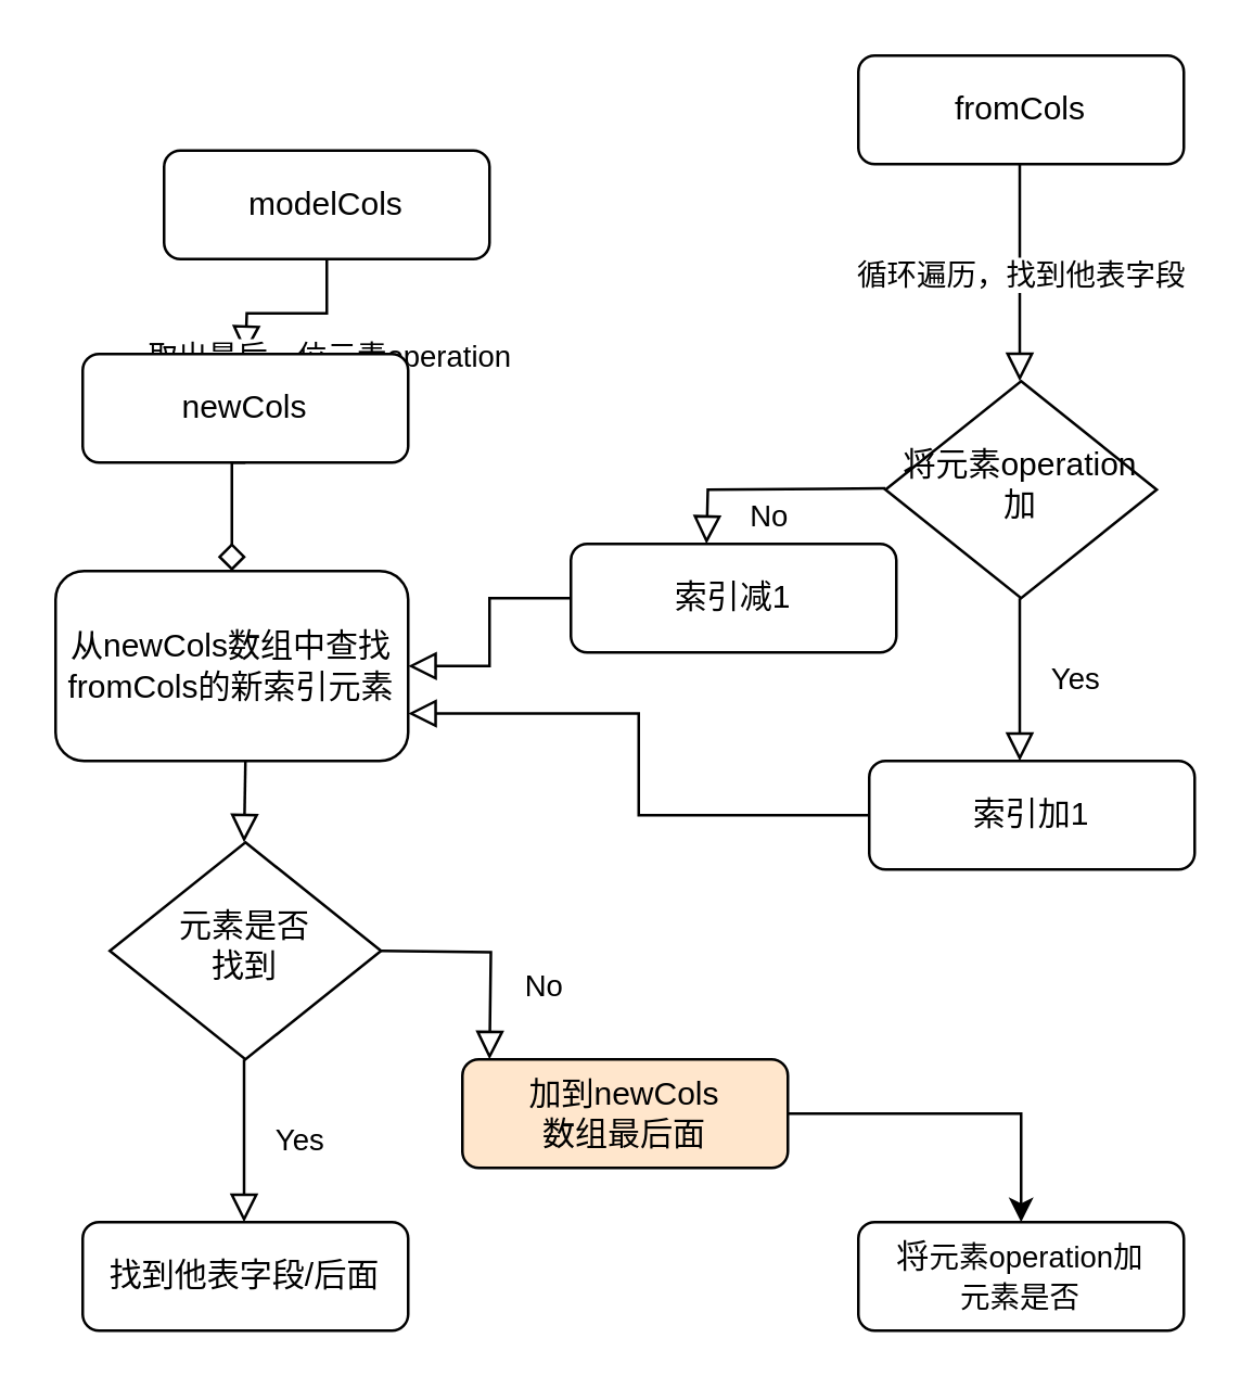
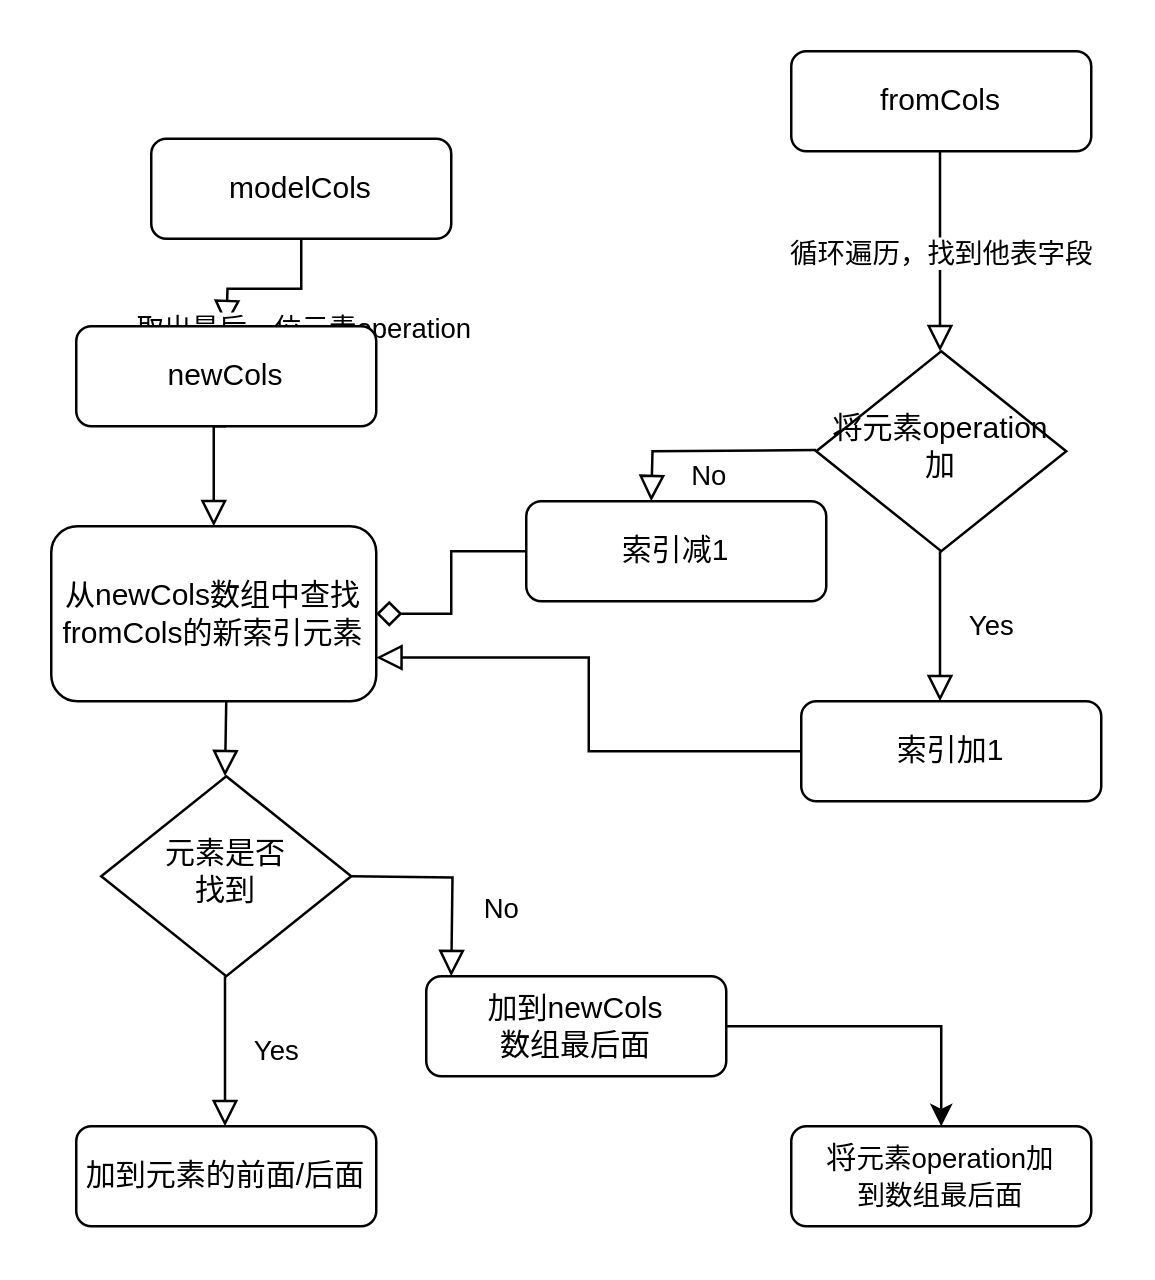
- <mxCell id="19" value="" style="rounded=0;html=1;jettySize=auto;orthogonalLoop=1;fontSize=11;endArrow=diamond;endFill=0;endSize=8;strokeWidth=1;shadow=0;labelBackgroundColor=none;edgeStyle=orthogonalEdgeStyle;exitX=0.5;exitY=1;exitDx=0;exitDy=0;entryX=0.5;entryY=0;entryDx=0;entryDy=0;" edge="1" parent="1" source="12" target="18"><mxGeometry relative="1" as="geometry"><mxPoint x="90" y="180" as="sourcePoint" /><mxPoint x="90" y="220" as="targetPoint" /><Array as="points"><mxPoint x="85" y="170" /></Array></mxGeometry></mxCell>
+ <mxCell id="19" value="" style="rounded=0;html=1;jettySize=auto;orthogonalLoop=1;fontSize=11;endArrow=block;endFill=0;endSize=8;strokeWidth=1;shadow=0;labelBackgroundColor=none;edgeStyle=orthogonalEdgeStyle;exitX=0.5;exitY=1;exitDx=0;exitDy=0;entryX=0.5;entryY=0;entryDx=0;entryDy=0;" edge="1" parent="1" source="12" target="18"><mxGeometry relative="1" as="geometry"><mxPoint x="90" y="180" as="sourcePoint" /><mxPoint x="90" y="220" as="targetPoint" /><Array as="points"><mxPoint x="85" y="170" /></Array></mxGeometry></mxCell>
- <mxCell id="23" value="" style="rounded=0;html=1;jettySize=auto;orthogonalLoop=1;fontSize=11;endArrow=block;endFill=0;endSize=8;strokeWidth=1;shadow=0;labelBackgroundColor=none;edgeStyle=orthogonalEdgeStyle;exitX=0;exitY=0.5;exitDx=0;exitDy=0;entryX=1;entryY=0.5;entryDx=0;entryDy=0;" edge="1" parent="1" source="13" target="18"><mxGeometry relative="1" as="geometry"><mxPoint x="100" y="180" as="sourcePoint" /><mxPoint x="100" y="240" as="targetPoint" /><Array as="points" /></mxGeometry></mxCell>
+ <mxCell id="23" value="" style="rounded=0;html=1;jettySize=auto;orthogonalLoop=1;fontSize=11;endArrow=diamond;endFill=0;endSize=8;strokeWidth=1;shadow=0;labelBackgroundColor=none;edgeStyle=orthogonalEdgeStyle;exitX=0;exitY=0.5;exitDx=0;exitDy=0;entryX=1;entryY=0.5;entryDx=0;entryDy=0;" edge="1" parent="1" source="13" target="18"><mxGeometry relative="1" as="geometry"><mxPoint x="100" y="180" as="sourcePoint" /><mxPoint x="100" y="240" as="targetPoint" /><Array as="points" /></mxGeometry></mxCell>
- <mxCell id="22" value="加到newCols&lt;div&gt;数组最后面&lt;/div&gt;" style="rounded=1;whiteSpace=wrap;html=1;fontSize=12;glass=0;strokeWidth=1;shadow=0;fillColor=#ffe6cc;" vertex="1" parent="1"><mxGeometry x="170" y="390" width="120" height="40" as="geometry" /></mxCell>
+ <mxCell id="22" value="加到newCols&lt;div&gt;数组最后面&lt;/div&gt;" style="rounded=1;whiteSpace=wrap;html=1;fontSize=12;glass=0;strokeWidth=1;shadow=0;" vertex="1" parent="1"><mxGeometry x="170" y="390" width="120" height="40" as="geometry" /></mxCell>
- <mxCell id="17" value="找到他表字段/后面" style="rounded=1;whiteSpace=wrap;html=1;fontSize=12;glass=0;strokeWidth=1;shadow=0;" vertex="1" parent="1"><mxGeometry x="30" y="450" width="120" height="40" as="geometry" /></mxCell>
+ <mxCell id="17" value="加到元素的前面/后面" style="rounded=1;whiteSpace=wrap;html=1;fontSize=12;glass=0;strokeWidth=1;shadow=0;" vertex="1" parent="1"><mxGeometry x="30" y="450" width="120" height="40" as="geometry" /></mxCell>
- <mxCell id="25" value="将&lt;span style=&quot;font-size: 11px; text-wrap-mode: nowrap; background-color: rgb(255, 255, 255);&quot;&gt;元素operation加&lt;/span&gt;&lt;div&gt;&lt;span style=&quot;font-size: 11px; text-wrap-mode: nowrap; background-color: rgb(255, 255, 255);&quot;&gt;元素是否&lt;/span&gt;&lt;/div&gt;" style="rounded=1;whiteSpace=wrap;html=1;fontSize=12;glass=0;strokeWidth=1;shadow=0;" vertex="1" parent="1"><mxGeometry x="316" y="450" width="120" height="40" as="geometry" /></mxCell>
+ <mxCell id="25" value="将&lt;span style=&quot;font-size: 11px; text-wrap-mode: nowrap; background-color: rgb(255, 255, 255);&quot;&gt;元素operation加&lt;/span&gt;&lt;div&gt;&lt;span style=&quot;font-size: 11px; text-wrap-mode: nowrap; background-color: rgb(255, 255, 255);&quot;&gt;到数组最后面&lt;/span&gt;&lt;/div&gt;" style="rounded=1;whiteSpace=wrap;html=1;fontSize=12;glass=0;strokeWidth=1;shadow=0;" vertex="1" parent="1"><mxGeometry x="316" y="450" width="120" height="40" as="geometry" /></mxCell>
